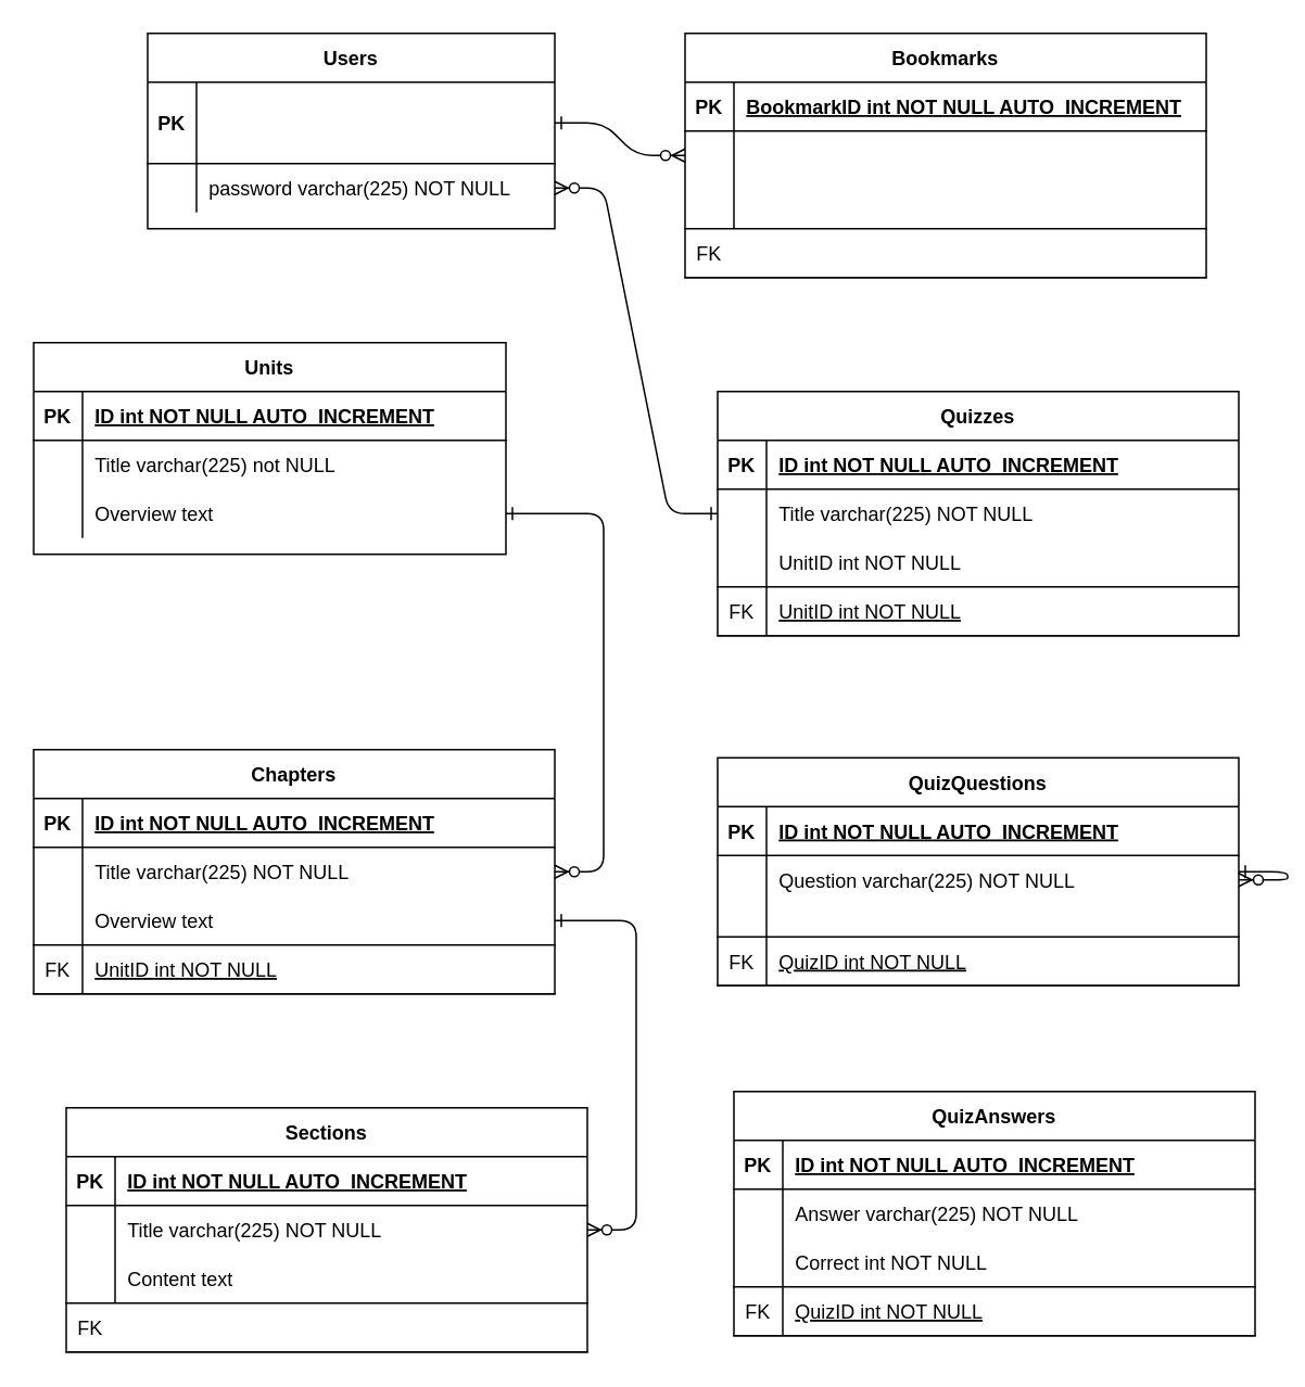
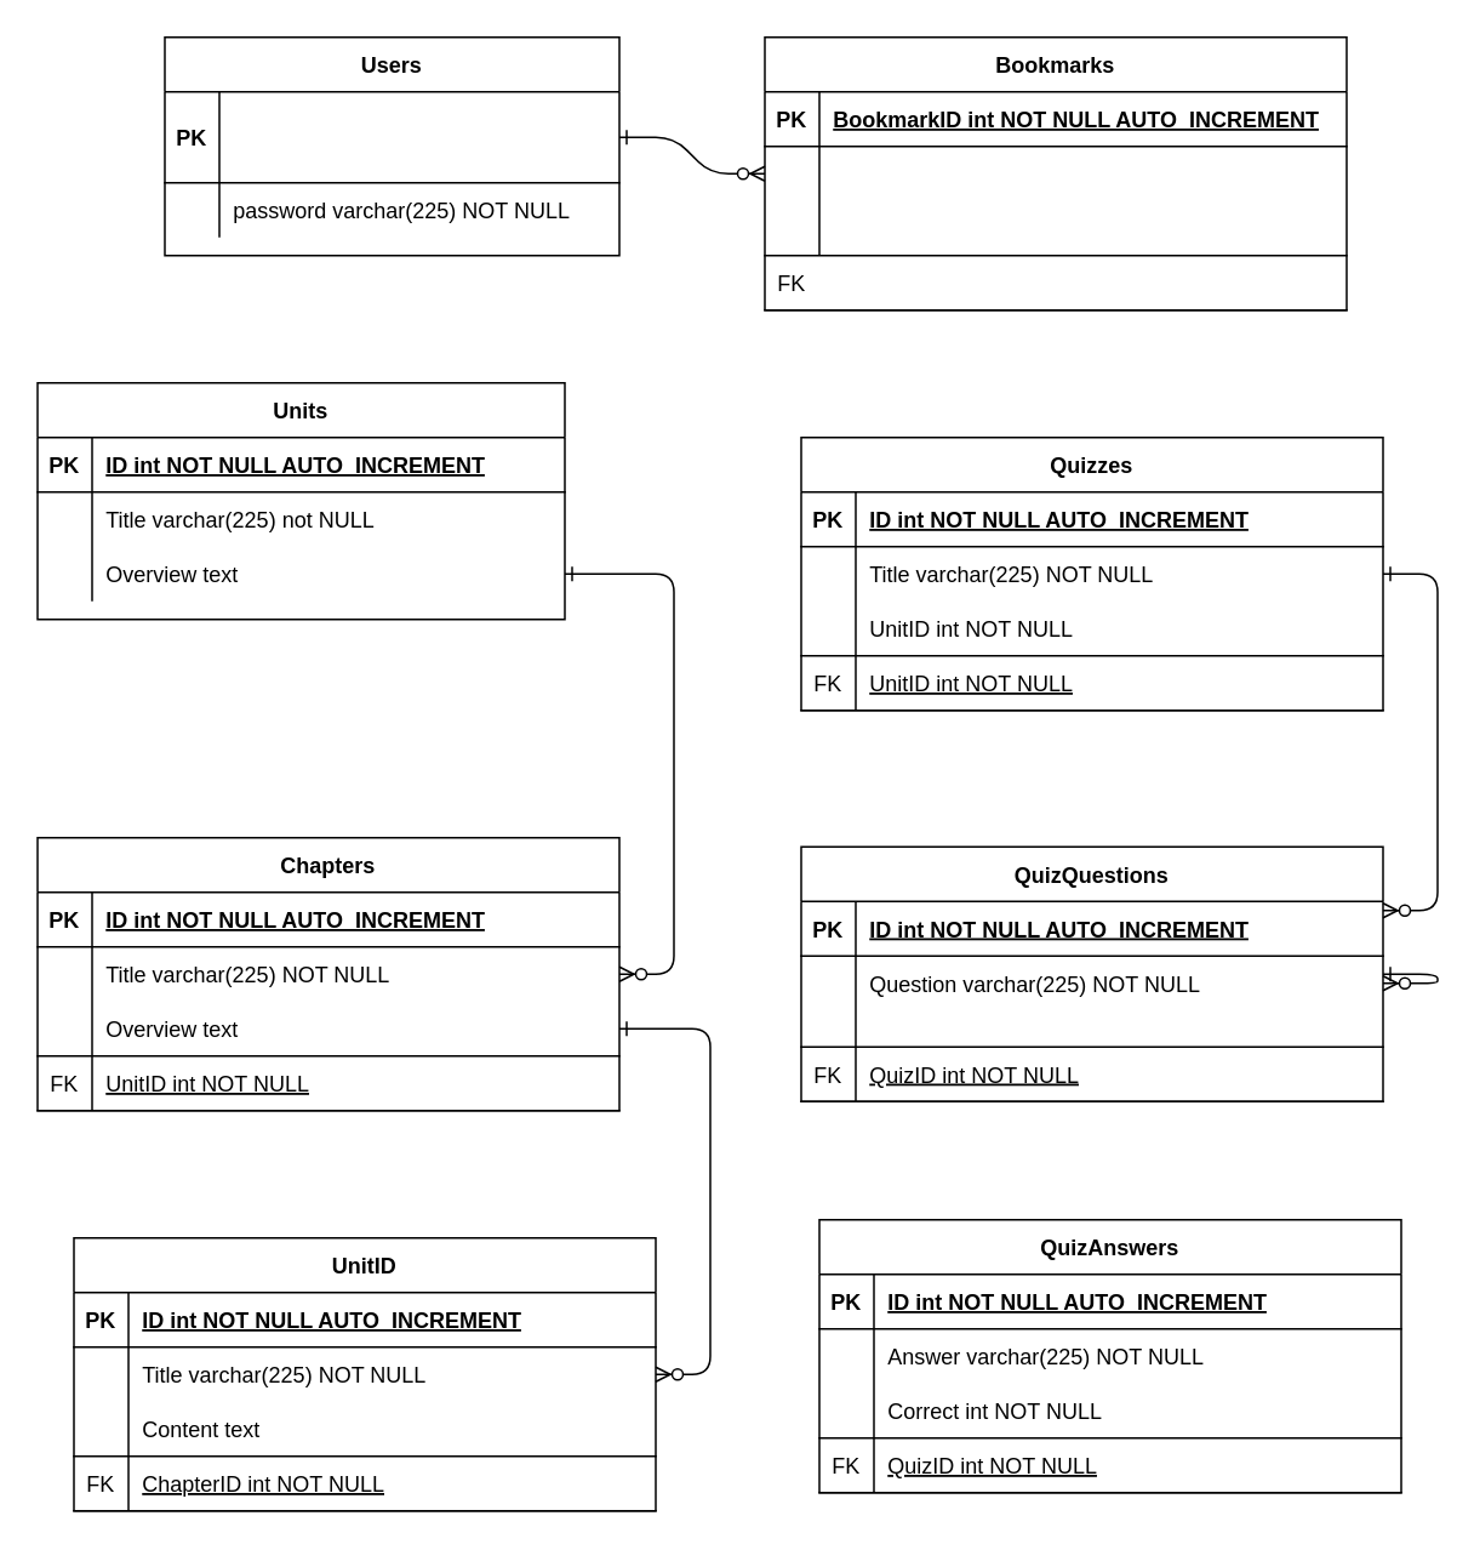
- <mxCell id="97" value="" style="edgeStyle=entityRelationEdgeStyle;endArrow=ERzeroToMany;startArrow=ERone;endFill=1;startFill=0;" edge="1" parent="1" source="44" target="30"><mxGeometry width="100" height="100" relative="1" as="geometry"><mxPoint x="365" y="355" as="sourcePoint" /><mxPoint x="380" y="475" as="targetPoint" /></mxGeometry></mxCell>
+ <mxCell id="97" value="" style="edgeStyle=entityRelationEdgeStyle;endArrow=ERzeroToMany;startArrow=ERone;endFill=1;startFill=0;entryX=1;entryY=0.25;entryDx=0;entryDy=0;" edge="1" parent="1" source="44" target="57"><mxGeometry width="100" height="100" relative="1" as="geometry"><mxPoint x="365" y="355" as="sourcePoint" /><mxPoint x="380" y="475" as="targetPoint" /></mxGeometry></mxCell>
- <mxCell id="83" value="Sections" style="shape=table;startSize=30;container=1;collapsible=1;childLayout=tableLayout;fixedRows=1;rowLines=0;fontStyle=1;align=center;resizeLast=1;" vertex="1" parent="1"><mxGeometry x="40" y="680" width="320" height="150" as="geometry" /></mxCell>
+ <mxCell id="83" value="UnitID" style="shape=table;startSize=30;container=1;collapsible=1;childLayout=tableLayout;fixedRows=1;rowLines=0;fontStyle=1;align=center;resizeLast=1;" vertex="1" parent="1"><mxGeometry x="40" y="680" width="320" height="150" as="geometry" /></mxCell>
+ <mxCell id="95" value="ChapterID int NOT NULL " style="shape=partialRectangle;overflow=hidden;connectable=0;fillColor=none;top=0;left=0;bottom=0;right=0;align=left;spacingLeft=6;fontStyle=4;" vertex="1" parent="93"><mxGeometry x="30" width="290" height="30" as="geometry" /></mxCell>
